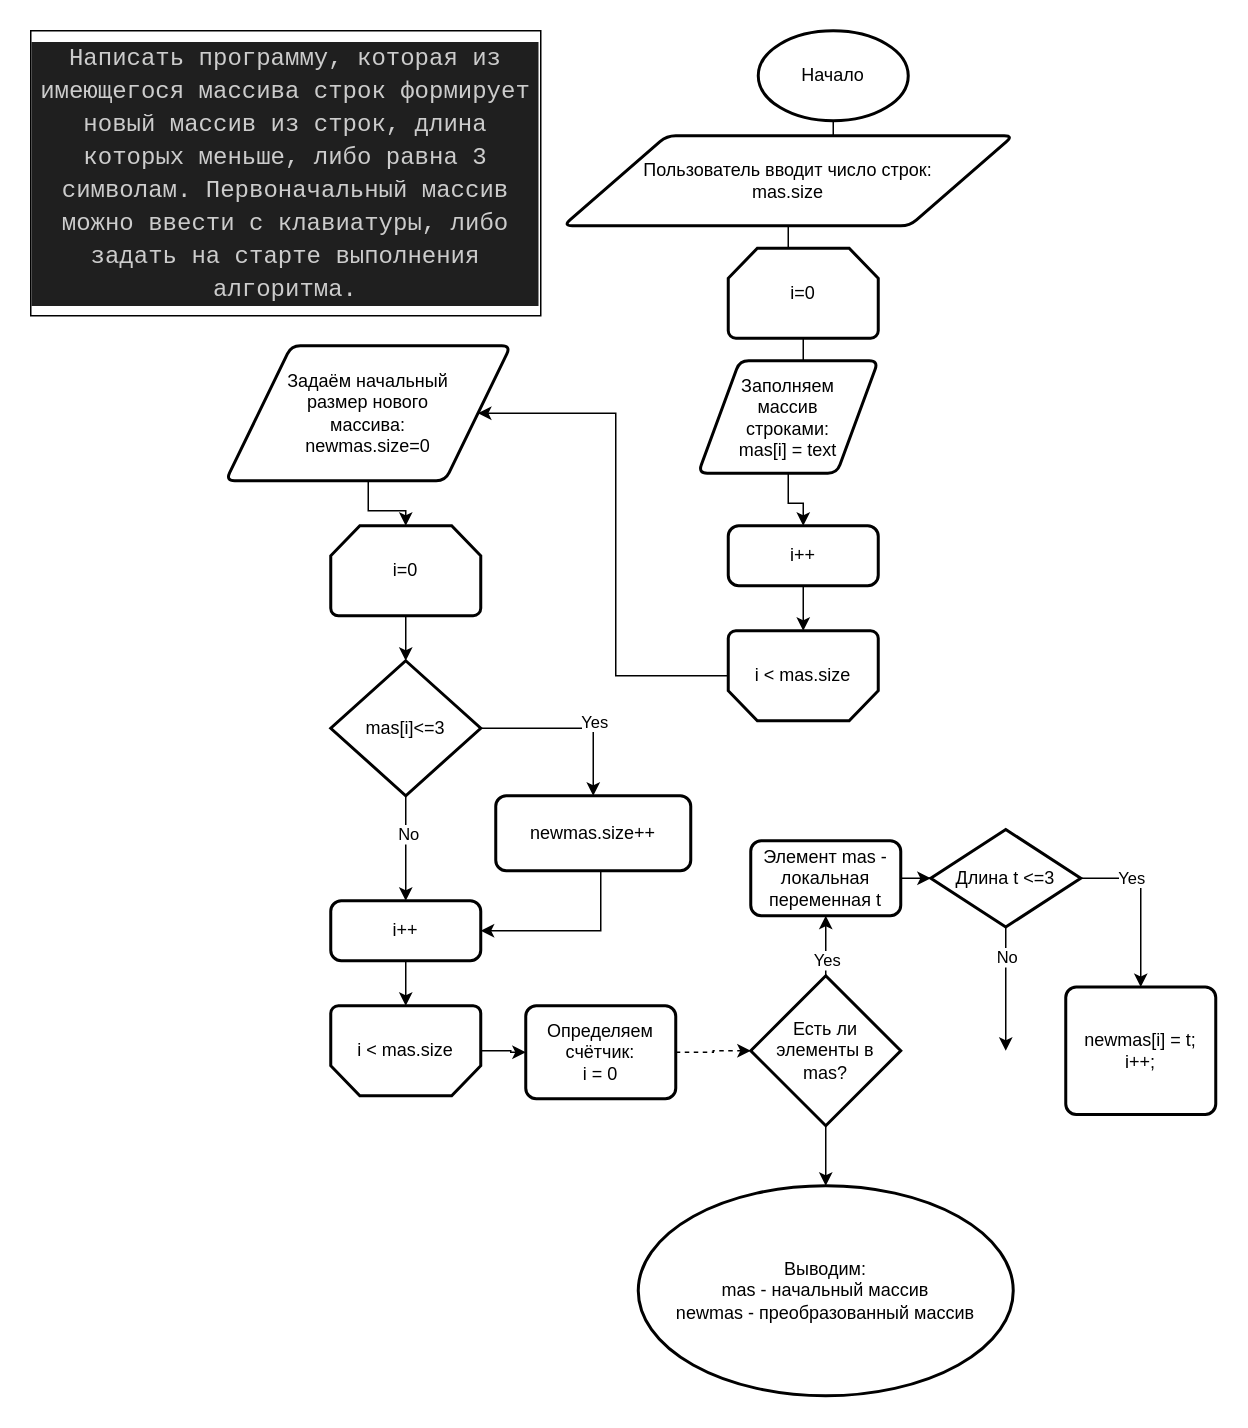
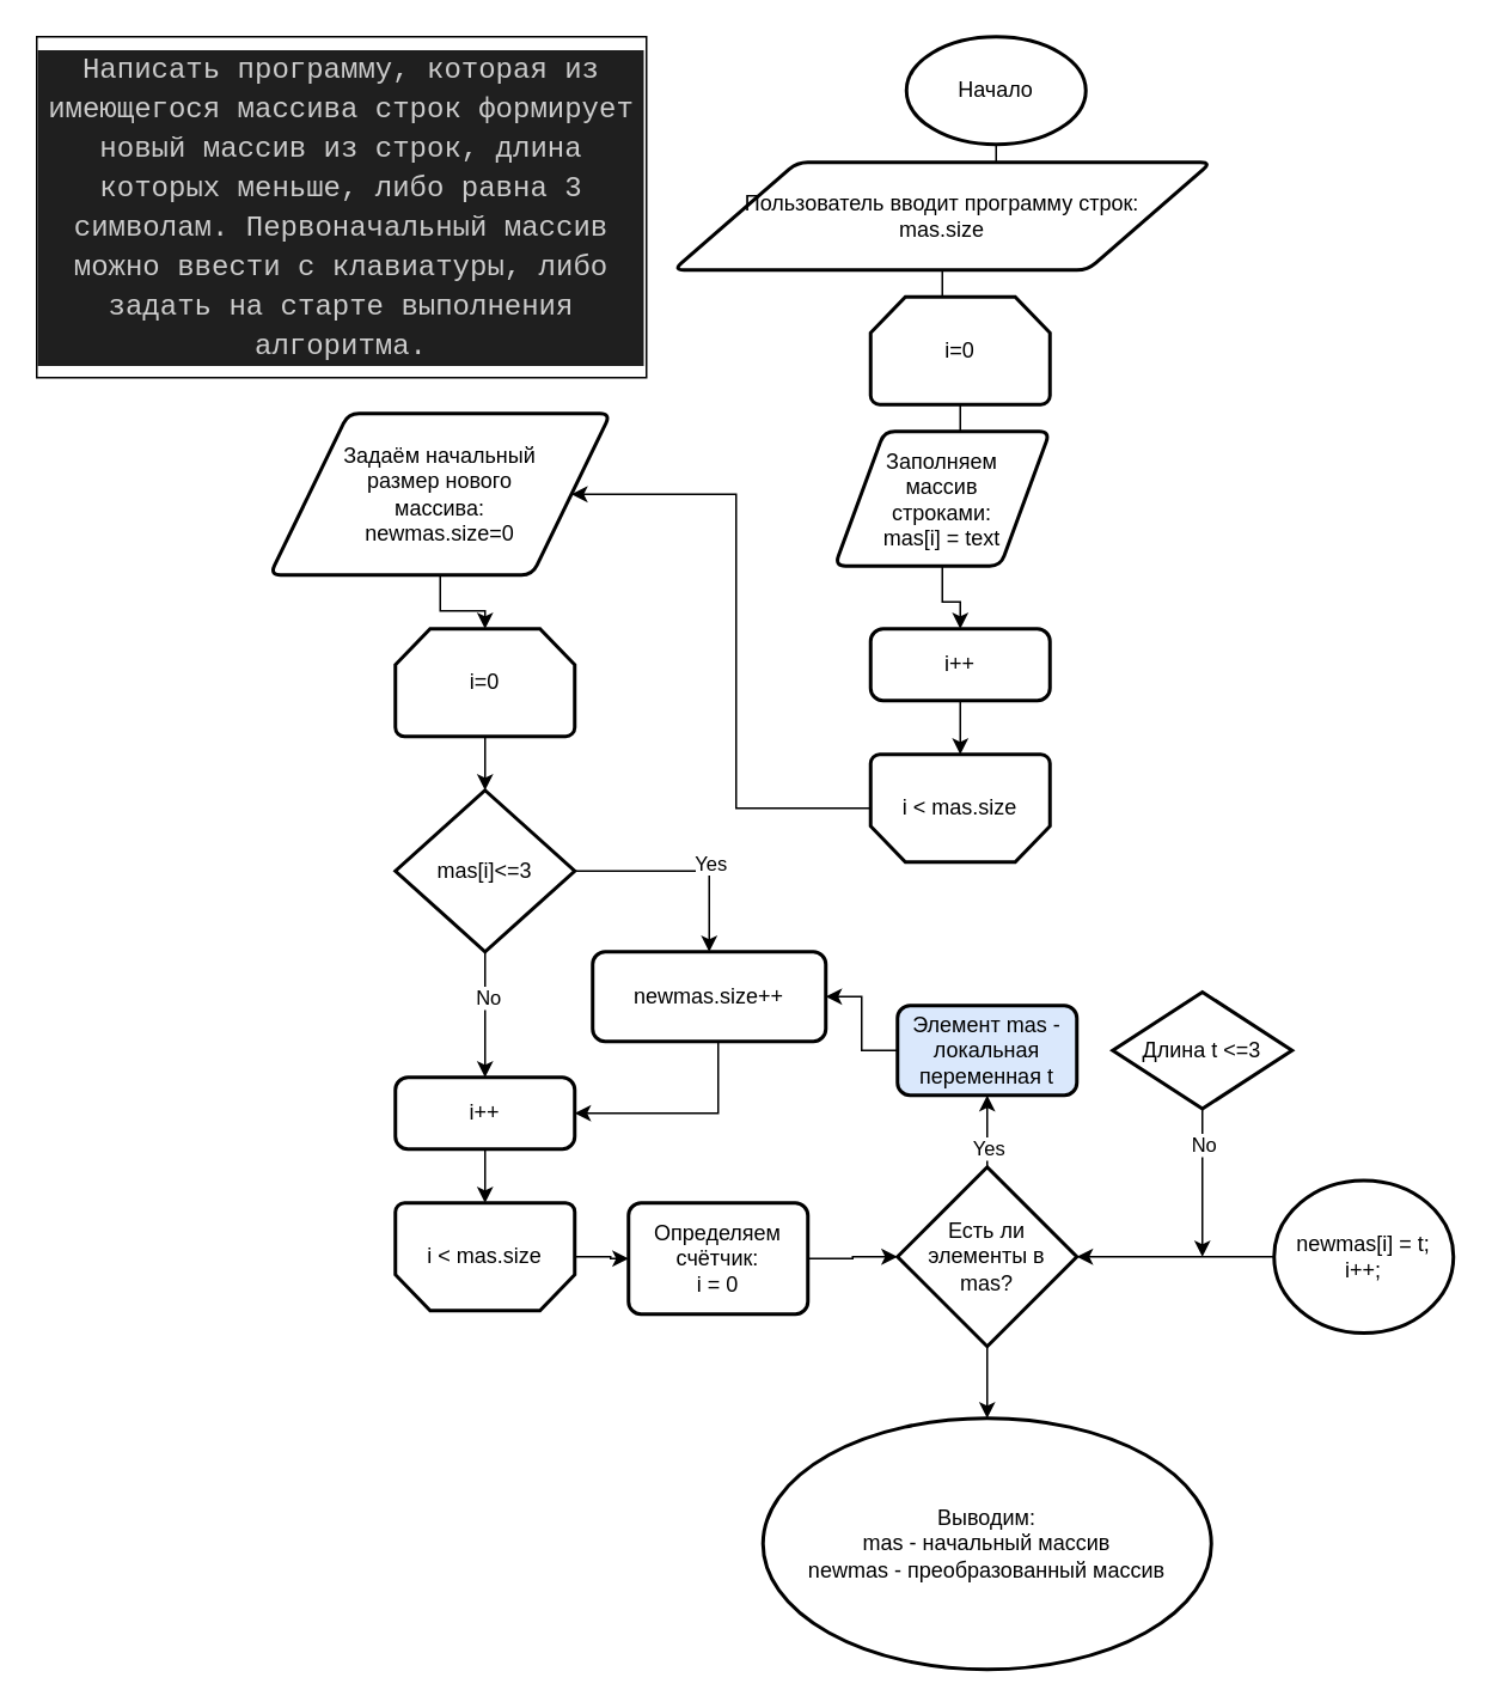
- <mxCell id="6" value="Пользователь вводит число строк: &lt;br&gt;mas.size" style="shape=parallelogram;html=1;strokeWidth=2;perimeter=parallelogramPerimeter;whiteSpace=wrap;rounded=1;arcSize=12;size=0.23;" vertex="1" parent="1"><mxGeometry x="375" y="90" width="300" height="60" as="geometry" /></mxCell>
+ <mxCell id="6" value="Пользователь вводит программу строк: &lt;br&gt;mas.size" style="shape=parallelogram;html=1;strokeWidth=2;perimeter=parallelogramPerimeter;whiteSpace=wrap;rounded=1;arcSize=12;size=0.23;" vertex="1" parent="1"><mxGeometry x="375" y="90" width="300" height="60" as="geometry" /></mxCell>
- <mxCell id="35" value="Элемент mas - локальная переменная t" style="rounded=1;whiteSpace=wrap;html=1;absoluteArcSize=1;arcSize=14;strokeWidth=2;" vertex="1" parent="1"><mxGeometry x="500" y="560" width="100" height="50" as="geometry" /></mxCell>
+ <mxCell id="35" value="Элемент mas - локальная переменная t" style="rounded=1;whiteSpace=wrap;html=1;absoluteArcSize=1;arcSize=14;strokeWidth=2;fillColor=#dae8fc;" vertex="1" parent="1"><mxGeometry x="500" y="560" width="100" height="50" as="geometry" /></mxCell>
- <mxCell id="34" style="edgeStyle=orthogonalEdgeStyle;rounded=0;orthogonalLoop=1;jettySize=auto;html=1;" edge="1" parent="1" source="35" target="40"><mxGeometry relative="1" as="geometry" /></mxCell>
+ <mxCell id="34" style="edgeStyle=orthogonalEdgeStyle;rounded=0;orthogonalLoop=1;jettySize=auto;html=1;" edge="1" parent="1" source="35" target="29"><mxGeometry relative="1" as="geometry" /></mxCell>
- <mxCell id="36" style="edgeStyle=orthogonalEdgeStyle;rounded=0;orthogonalLoop=1;jettySize=auto;html=1;entryX=0.5;entryY=0;entryDx=0;entryDy=0;" edge="1" parent="1" source="40" target="42"><mxGeometry relative="1" as="geometry"><Array as="points"><mxPoint x="760" y="585" /></Array></mxGeometry></mxCell>
- <mxCell id="37" value="Yes" style="edgeLabel;html=1;align=center;verticalAlign=middle;resizable=0;points=[];" vertex="1" connectable="0" parent="36"><mxGeometry x="-0.412" y="1" relative="1" as="geometry"><mxPoint as="offset" /></mxGeometry></mxCell>
+ <mxCell id="41" style="edgeStyle=orthogonalEdgeStyle;rounded=0;orthogonalLoop=1;jettySize=auto;html=1;" edge="1" parent="1" source="42" target="33"><mxGeometry relative="1" as="geometry" /></mxCell>
- <mxCell id="42" value="newmas[i] = t;&lt;br&gt;i++;" style="rounded=1;whiteSpace=wrap;html=1;absoluteArcSize=1;arcSize=14;strokeWidth=2;" vertex="1" parent="1"><mxGeometry x="710" y="657.5" width="100" height="85" as="geometry" /></mxCell>
+ <mxCell id="42" value="newmas[i] = t;&lt;br&gt;i++;" style="ellipse;whiteSpace=wrap;html=1;absoluteArcSize=1;arcSize=14;strokeWidth=2;" vertex="1" parent="1"><mxGeometry x="710" y="657.5" width="100" height="85" as="geometry" /></mxCell>
- <mxCell id="43" style="edgeStyle=orthogonalEdgeStyle;rounded=0;orthogonalLoop=1;jettySize=auto;html=1;entryX=0;entryY=0.5;entryDx=0;entryDy=0;entryPerimeter=0;dashed=1;" edge="1" parent="1" source="44" target="33"><mxGeometry relative="1" as="geometry" /></mxCell>
+ <mxCell id="43" style="edgeStyle=orthogonalEdgeStyle;rounded=0;orthogonalLoop=1;jettySize=auto;html=1;entryX=0;entryY=0.5;entryDx=0;entryDy=0;entryPerimeter=0;" edge="1" parent="1" source="44" target="33"><mxGeometry relative="1" as="geometry" /></mxCell>
